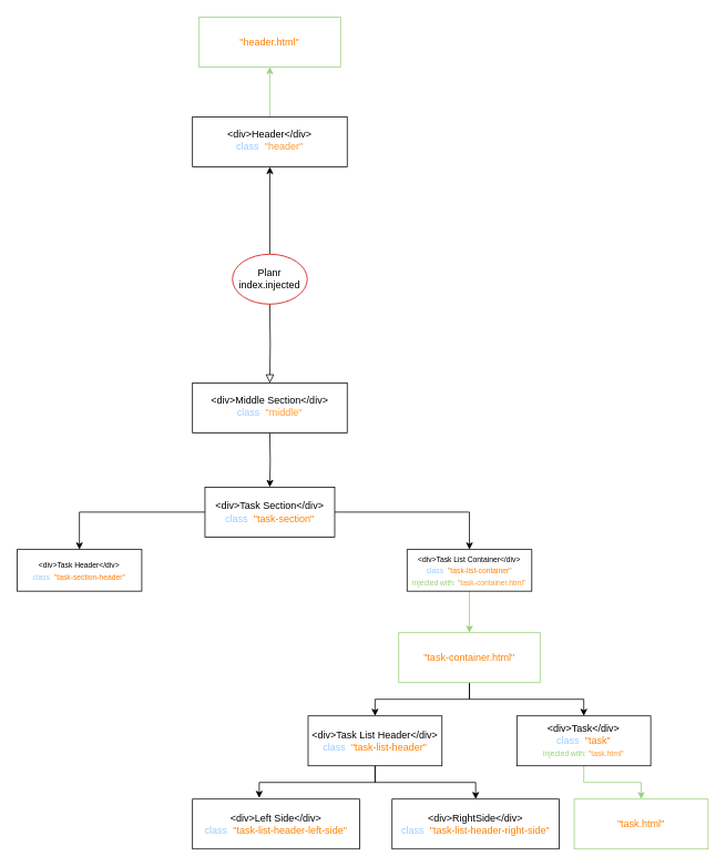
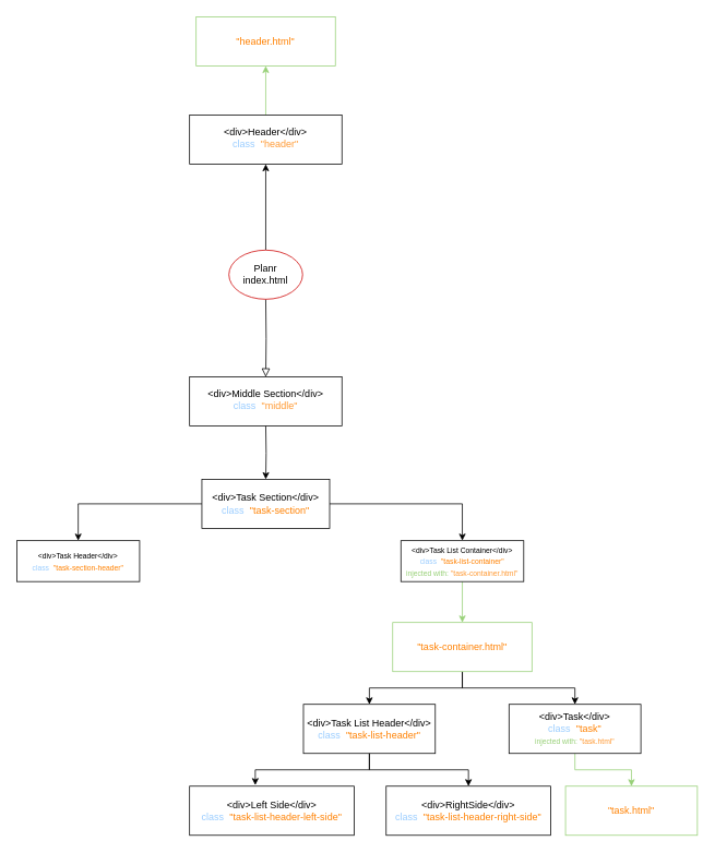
- <mxCell id="4" value="Planr&lt;br&gt;index.injected" style="ellipse;whiteSpace=wrap;html=1;strokeColor=#CC0000;" parent="1" vertex="1"><mxGeometry x="279" y="305" width="90" height="60" as="geometry" /></mxCell>
+ <mxCell id="4" value="Planr&lt;br&gt;index.html" style="ellipse;whiteSpace=wrap;html=1;strokeColor=#CC0000;" parent="1" vertex="1"><mxGeometry x="279" y="305" width="90" height="60" as="geometry" /></mxCell>
